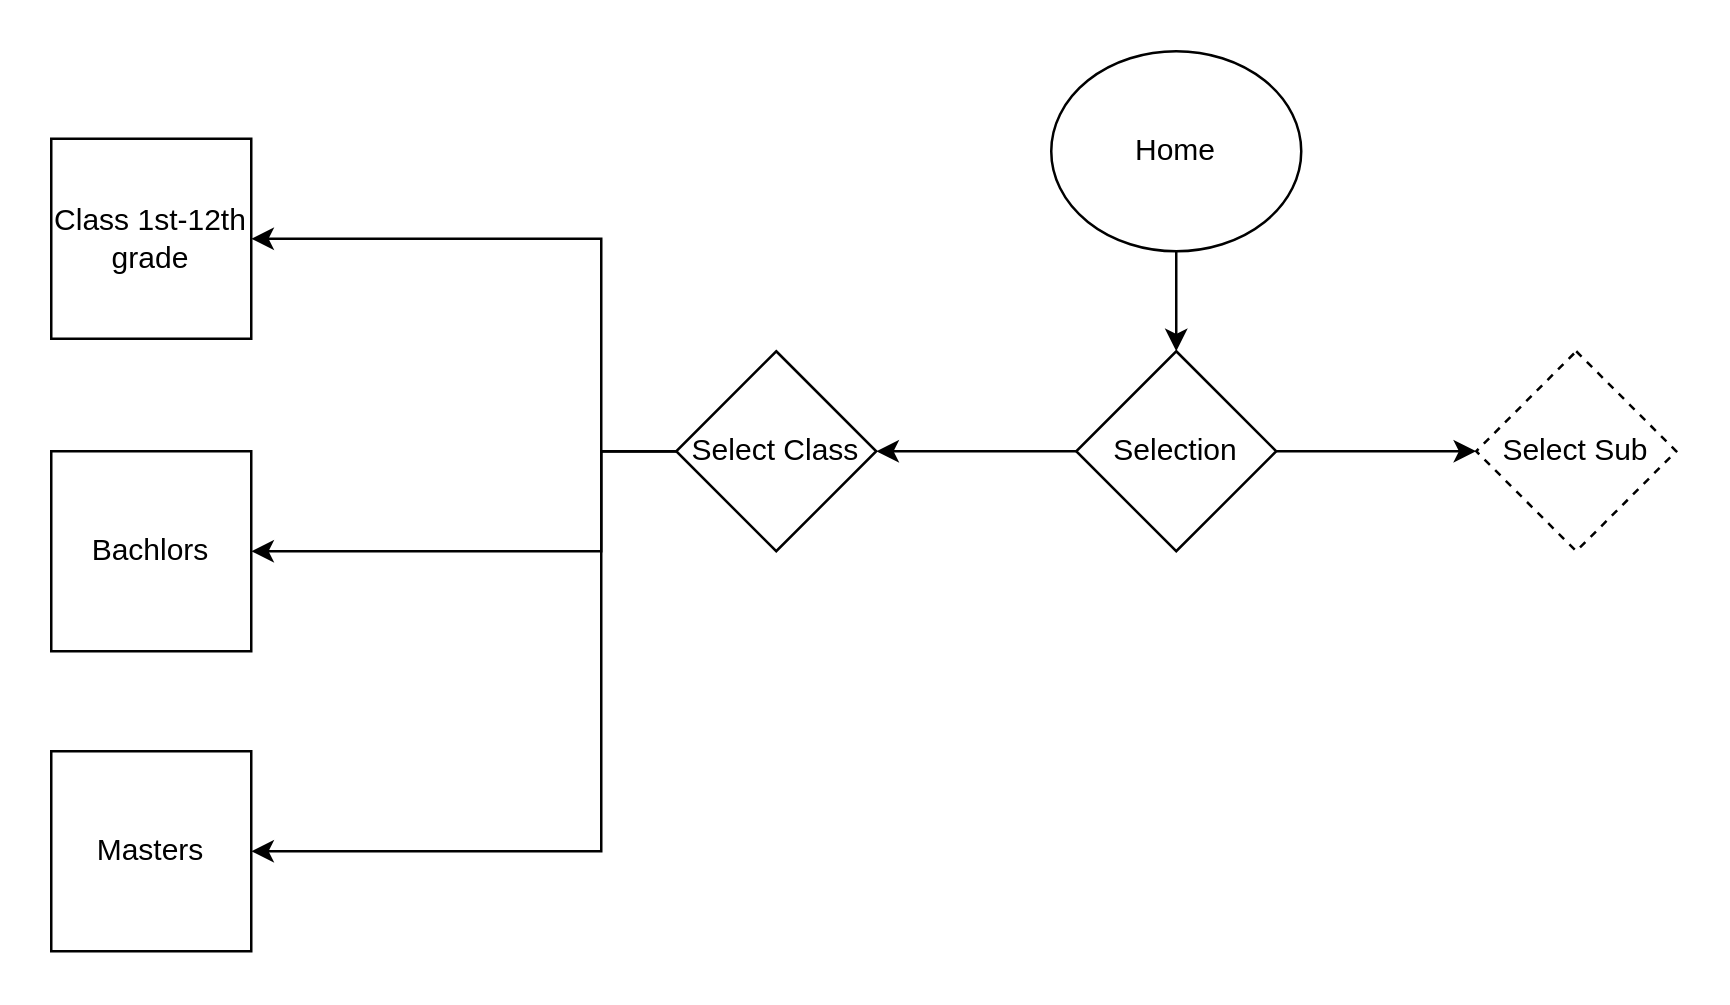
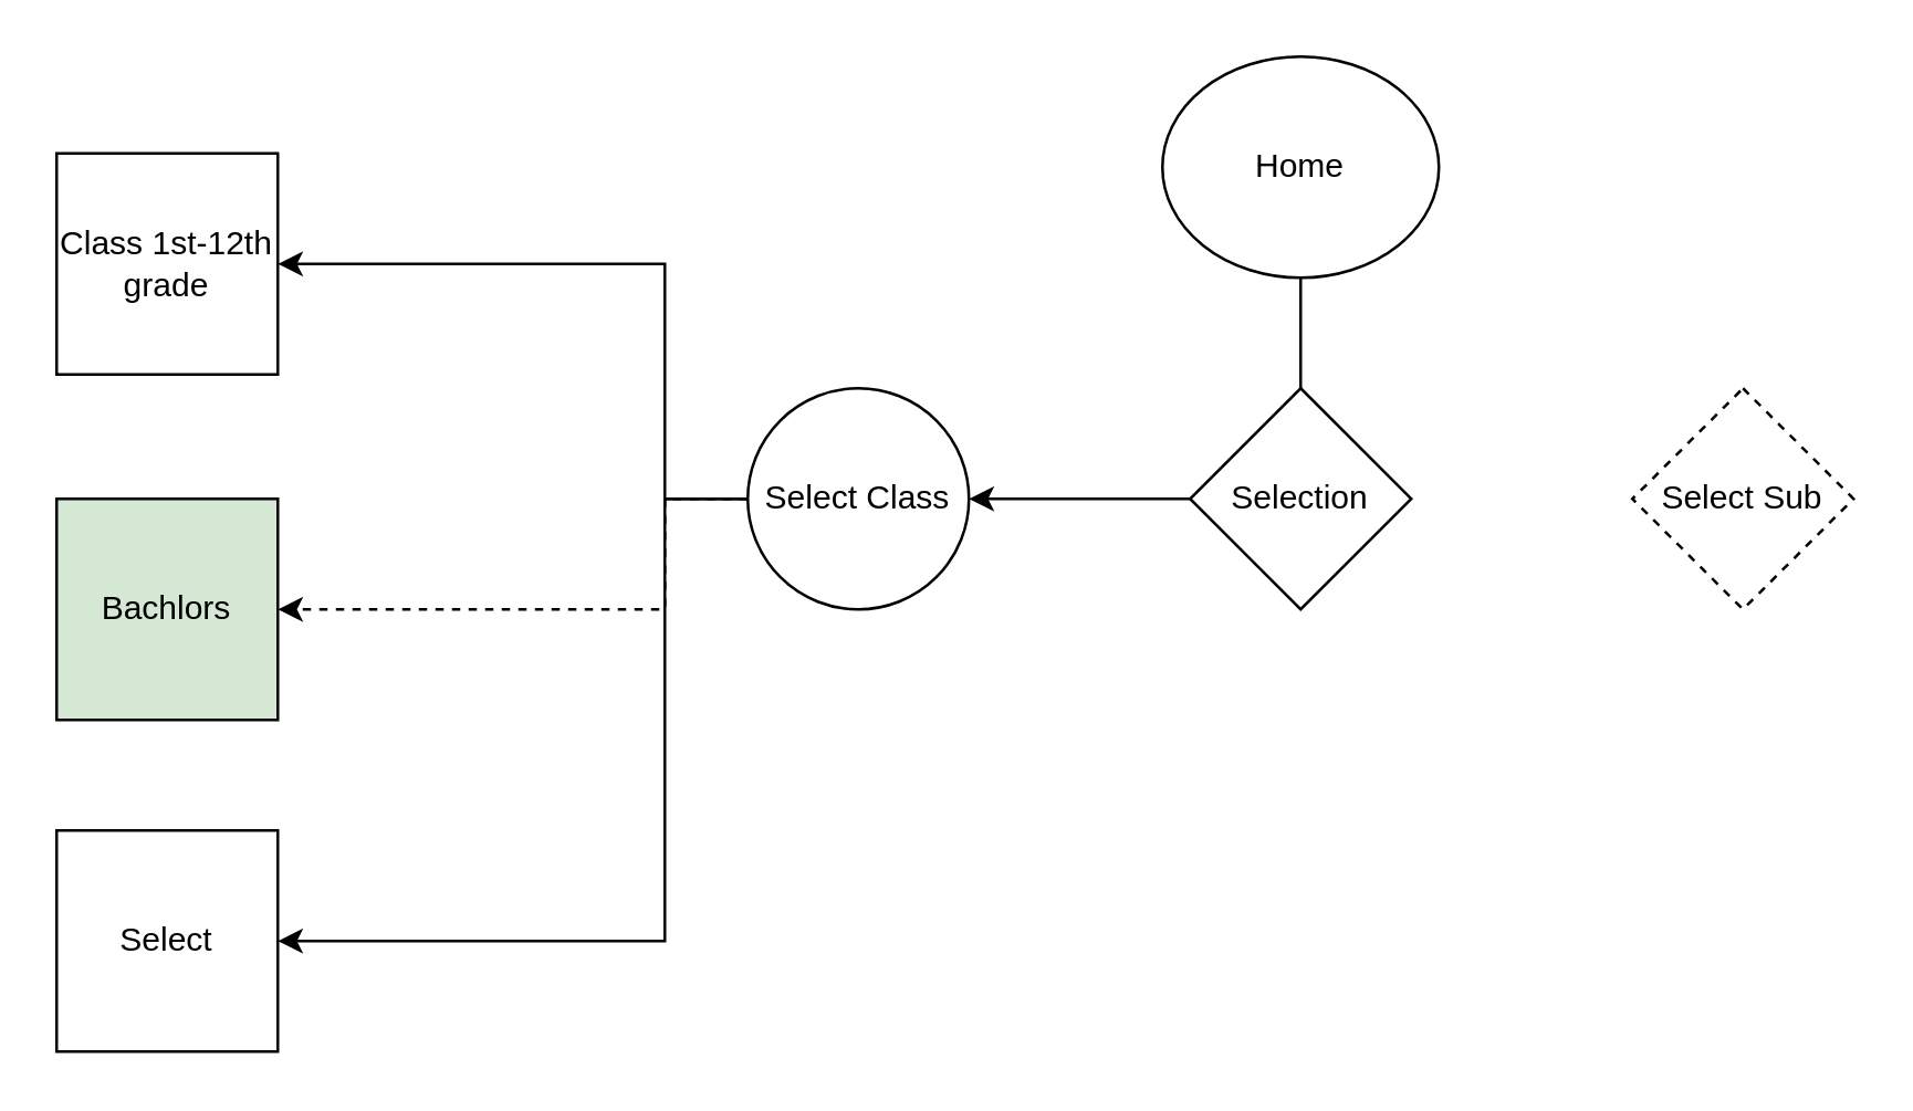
- <mxCell id="2" value="" style="edgeStyle=orthogonalEdgeStyle;rounded=0;orthogonalLoop=1;jettySize=auto;html=1;" edge="1" parent="1" source="3" target="6"><mxGeometry relative="1" as="geometry" /></mxCell>
+ <mxCell id="2" value="" style="edgeStyle=orthogonalEdgeStyle;rounded=0;orthogonalLoop=1;jettySize=auto;html=1;endArrow=none;" edge="1" parent="1" source="3" target="6"><mxGeometry relative="1" as="geometry" /></mxCell>
- <mxCell id="8" value="Select Class" style="rhombus;whiteSpace=wrap;html=1;" vertex="1" parent="1"><mxGeometry x="270" y="140" width="80" height="80" as="geometry" /></mxCell>
+ <mxCell id="8" value="Select Class" style="ellipse;whiteSpace=wrap;html=1;" vertex="1" parent="1"><mxGeometry x="270" y="140" width="80" height="80" as="geometry" /></mxCell>
- <mxCell id="5" value="" style="edgeStyle=orthogonalEdgeStyle;rounded=0;orthogonalLoop=1;jettySize=auto;html=1;" edge="1" parent="1" source="6" target="9"><mxGeometry relative="1" as="geometry" /></mxCell>
- <mxCell id="11" value="Bachlors" style="whiteSpace=wrap;html=1;aspect=fixed;" vertex="1" parent="1"><mxGeometry x="20" y="180" width="80" height="80" as="geometry" /></mxCell>
+ <mxCell id="11" value="Bachlors" style="whiteSpace=wrap;html=1;aspect=fixed;fillColor=#d5e8d4;" vertex="1" parent="1"><mxGeometry x="20" y="180" width="80" height="80" as="geometry" /></mxCell>
- <mxCell id="12" value="" style="edgeStyle=orthogonalEdgeStyle;rounded=0;orthogonalLoop=1;jettySize=auto;html=1;entryX=1;entryY=0.5;entryDx=0;entryDy=0;exitX=0;exitY=0.5;exitDx=0;exitDy=0;" edge="1" parent="1" source="8" target="11"><mxGeometry relative="1" as="geometry"><mxPoint x="290" y="325" as="sourcePoint" /><mxPoint x="120" y="240" as="targetPoint" /><Array as="points"><mxPoint x="240" y="180" /><mxPoint x="240" y="220" /></Array></mxGeometry></mxCell>
+ <mxCell id="12" value="" style="edgeStyle=orthogonalEdgeStyle;rounded=0;orthogonalLoop=1;jettySize=auto;html=1;entryX=1;entryY=0.5;entryDx=0;entryDy=0;exitX=0;exitY=0.5;exitDx=0;exitDy=0;dashed=1;" edge="1" parent="1" source="8" target="11"><mxGeometry relative="1" as="geometry"><mxPoint x="290" y="325" as="sourcePoint" /><mxPoint x="120" y="240" as="targetPoint" /><Array as="points"><mxPoint x="240" y="180" /><mxPoint x="240" y="220" /></Array></mxGeometry></mxCell>
- <mxCell id="14" value="Masters" style="whiteSpace=wrap;html=1;aspect=fixed;" vertex="1" parent="1"><mxGeometry x="20" y="300" width="80" height="80" as="geometry" /></mxCell>
+ <mxCell id="14" value="Select" style="whiteSpace=wrap;html=1;aspect=fixed;" vertex="1" parent="1"><mxGeometry x="20" y="300" width="80" height="80" as="geometry" /></mxCell>
